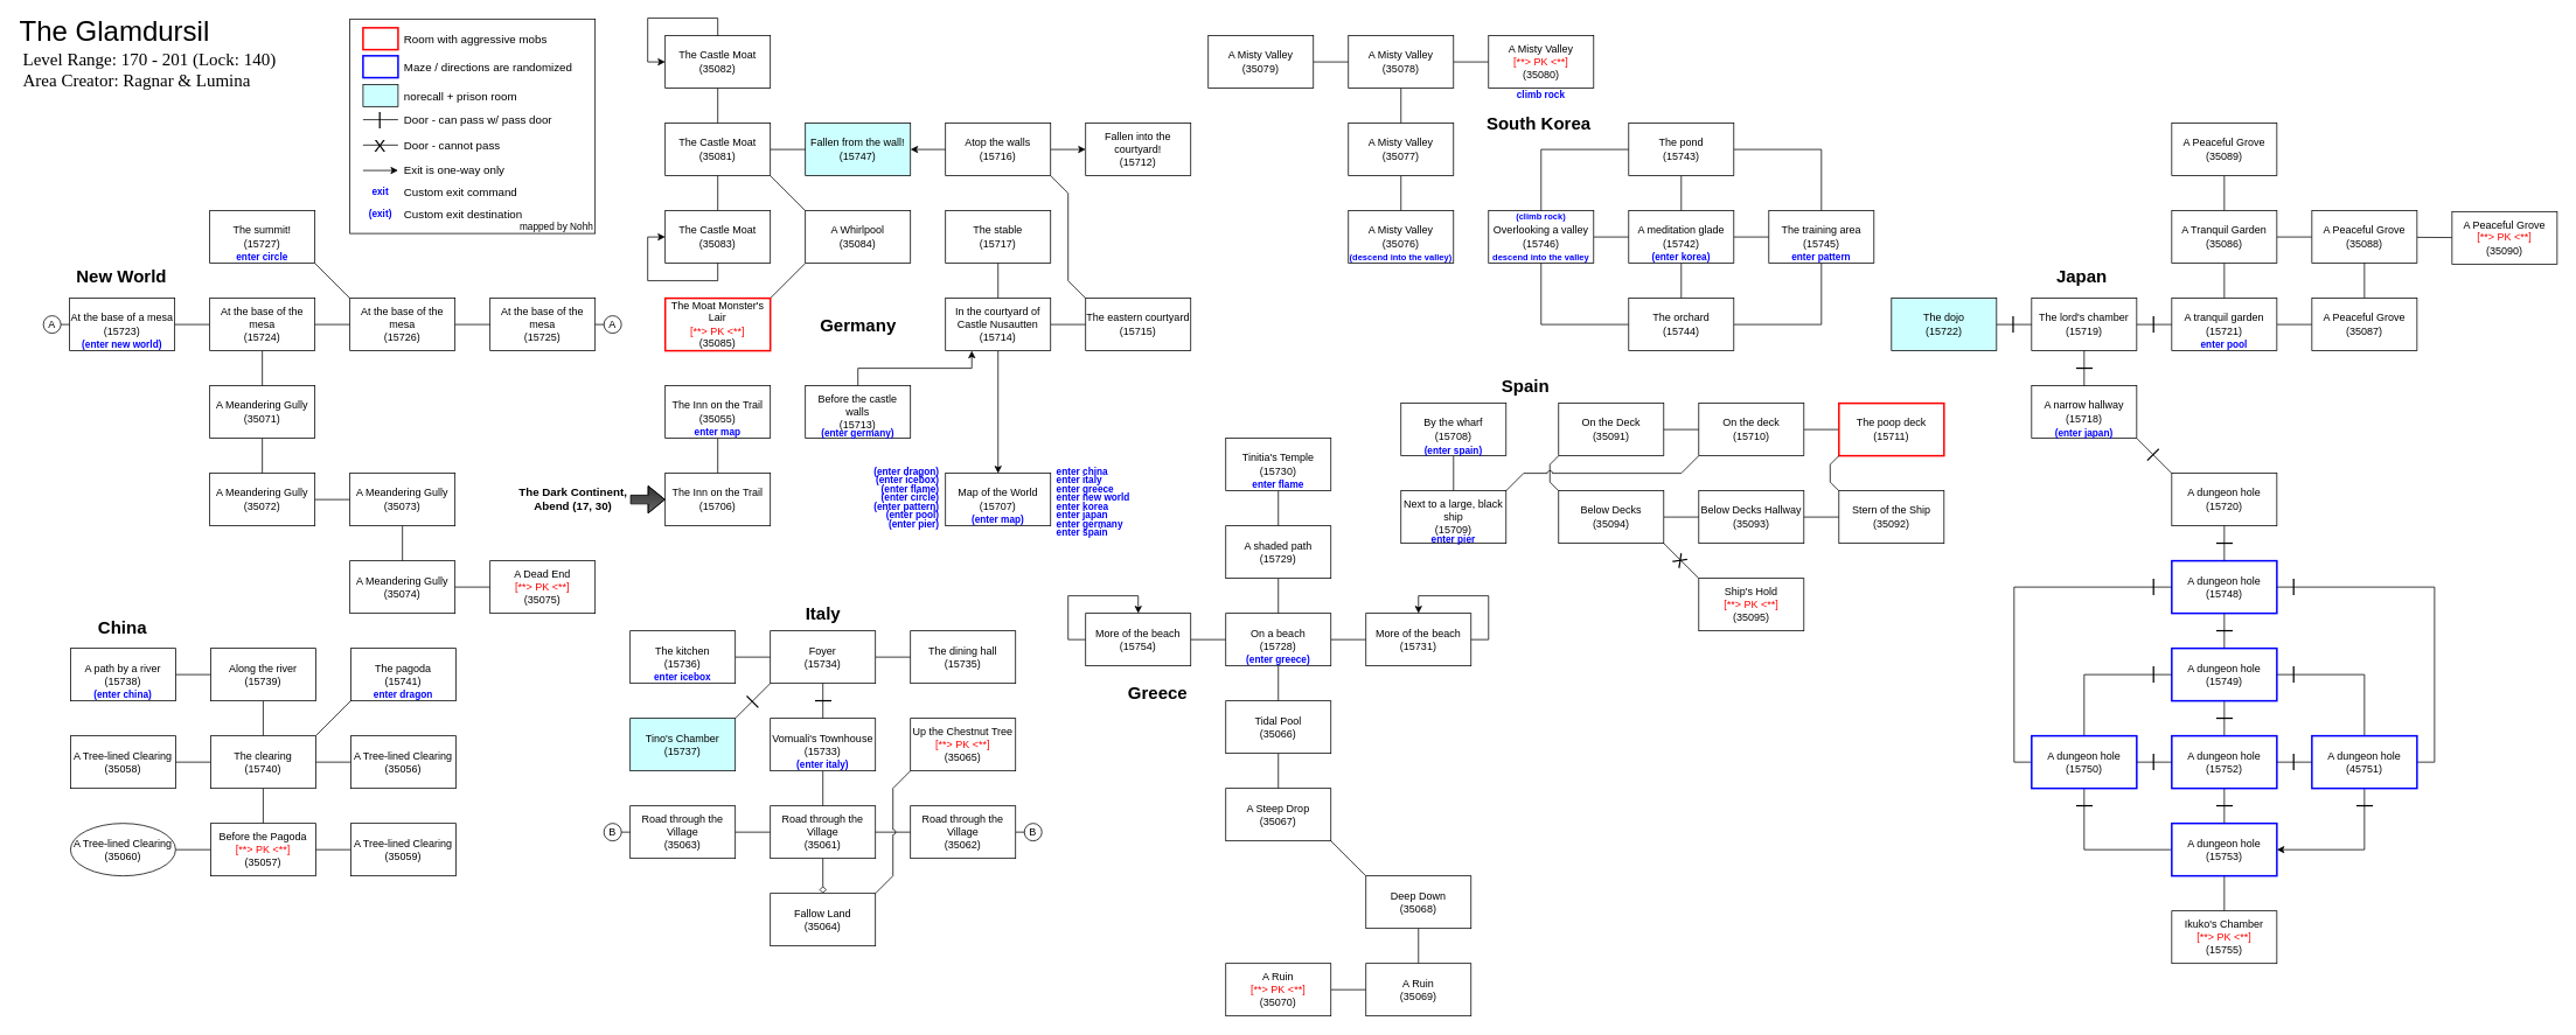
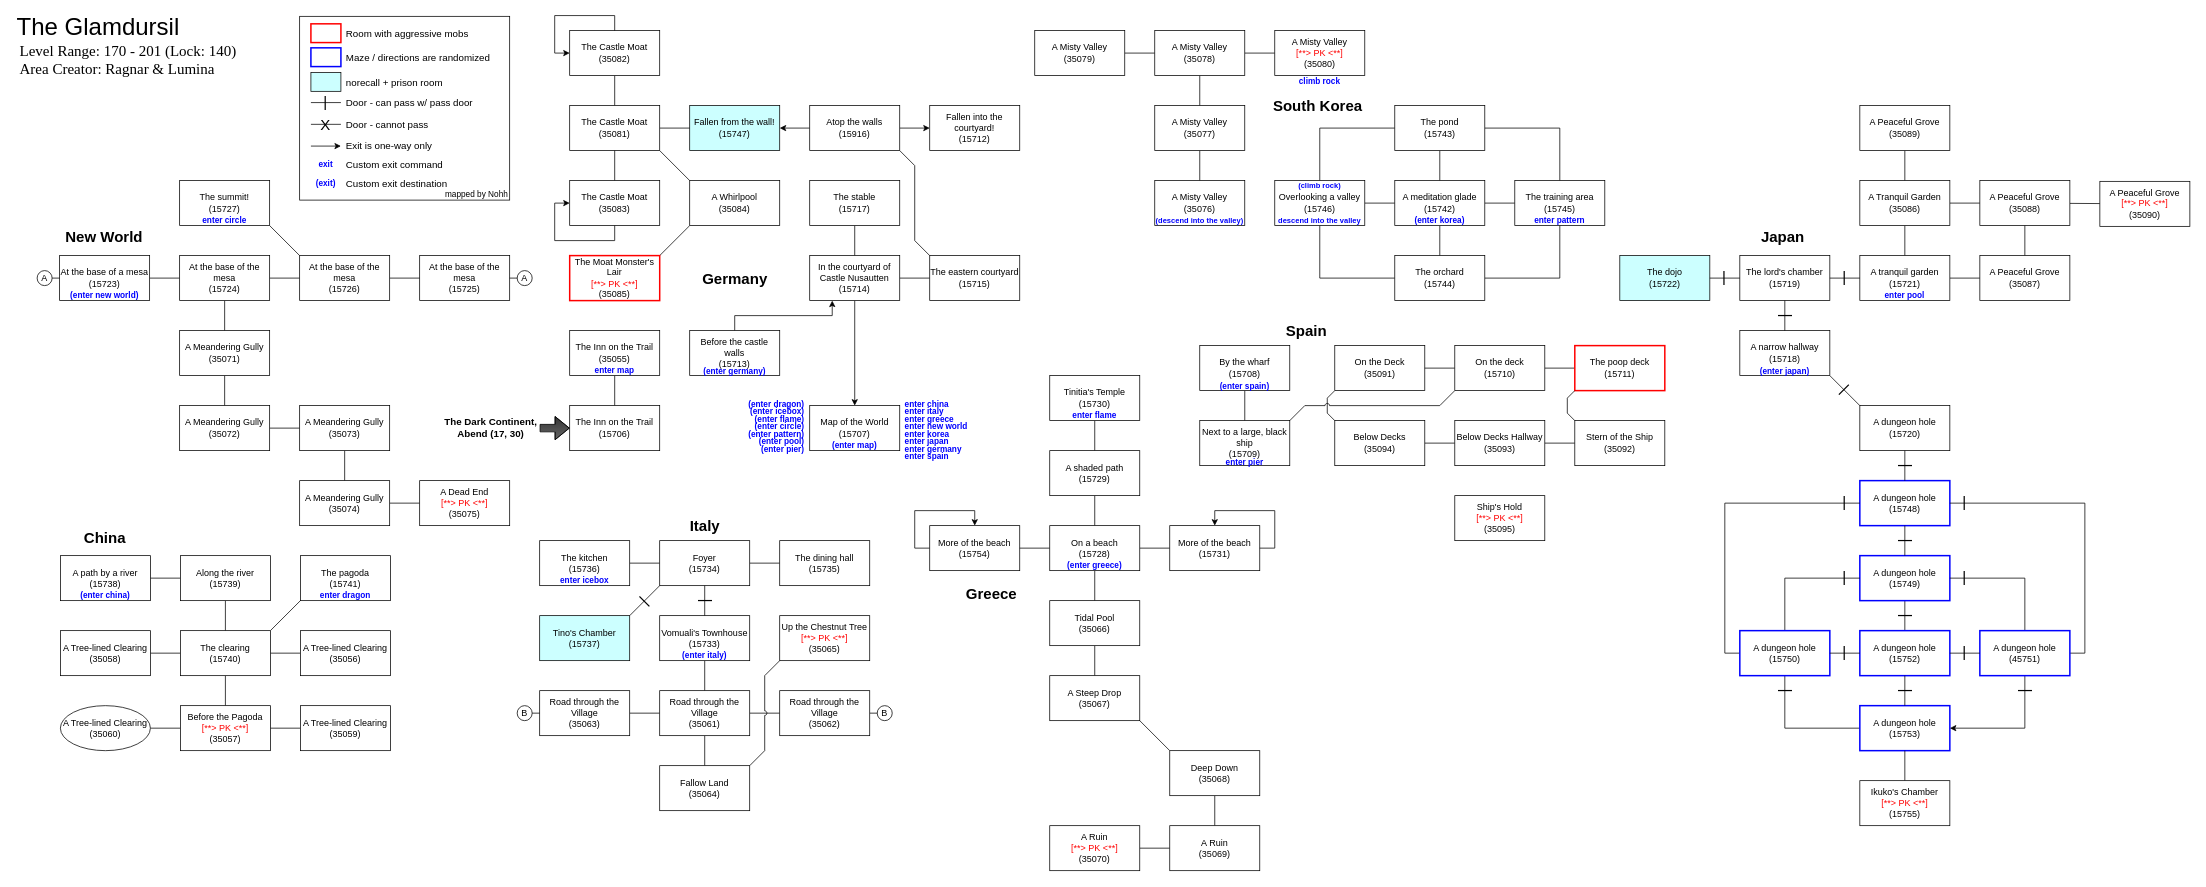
- <mxCell id="224" value="Atop the walls&lt;font color=&quot;#ff0000&quot;&gt;&lt;/font&gt;&lt;br&gt;(15716)" style="rounded=0;whiteSpace=wrap;html=1;" parent="1" vertex="1"><mxGeometry x="1079" y="140" width="120" height="60" as="geometry" /></mxCell>
+ <mxCell id="224" value="Atop the walls&lt;font color=&quot;#ff0000&quot;&gt;&lt;/font&gt;&lt;br&gt;(15916)" style="rounded=0;whiteSpace=wrap;html=1;" parent="1" vertex="1"><mxGeometry x="1079" y="140" width="120" height="60" as="geometry" /></mxCell>
- <mxCell id="282" value="" style="endArrow=none;html=1;rounded=0;shadow=0;sketch=0;fontSize=13;strokeColor=default;jumpStyle=none;jumpSize=6;verticalAlign=middle;horizontal=1;endFill=0;entryX=0;entryY=0;entryDx=0;entryDy=0;exitX=1;exitY=1;exitDx=0;exitDy=0;" parent="1" source="254" target="260" edge="1"><mxGeometry relative="1" as="geometry"><mxPoint x="2038.99" y="619.55" as="sourcePoint" /><mxPoint x="1999" y="659.55" as="targetPoint" /></mxGeometry></mxCell>
- <mxCell id="283" value="&lt;div style=&quot;font-size: 20px&quot;&gt;X&lt;/div&gt;" style="edgeLabel;resizable=0;html=1;align=center;verticalAlign=middle;fontSize=20;strokeColor=#630000;strokeWidth=1;fillColor=#FF0000;gradientColor=none;horizontal=1;labelBackgroundColor=none;direction=south;rotation=45;" parent="282" connectable="0" vertex="1"><mxGeometry relative="1" as="geometry"><mxPoint y="-2" as="offset" /></mxGeometry></mxCell>
- <mxCell id="86" style="edgeStyle=none;html=1;exitX=0.5;exitY=1;exitDx=0;exitDy=0;entryX=0.5;entryY=0;entryDx=0;entryDy=0;fontSize=12;endArrow=diamond;endFill=0;" parent="1" source="87" target="94" edge="1"><mxGeometry relative="1" as="geometry" /></mxCell>
+ <mxCell id="86" style="edgeStyle=none;html=1;exitX=0.5;exitY=1;exitDx=0;exitDy=0;entryX=0.5;entryY=0;entryDx=0;entryDy=0;fontSize=12;endArrow=none;endFill=0;" parent="1" source="87" target="94" edge="1"><mxGeometry relative="1" as="geometry" /></mxCell>
